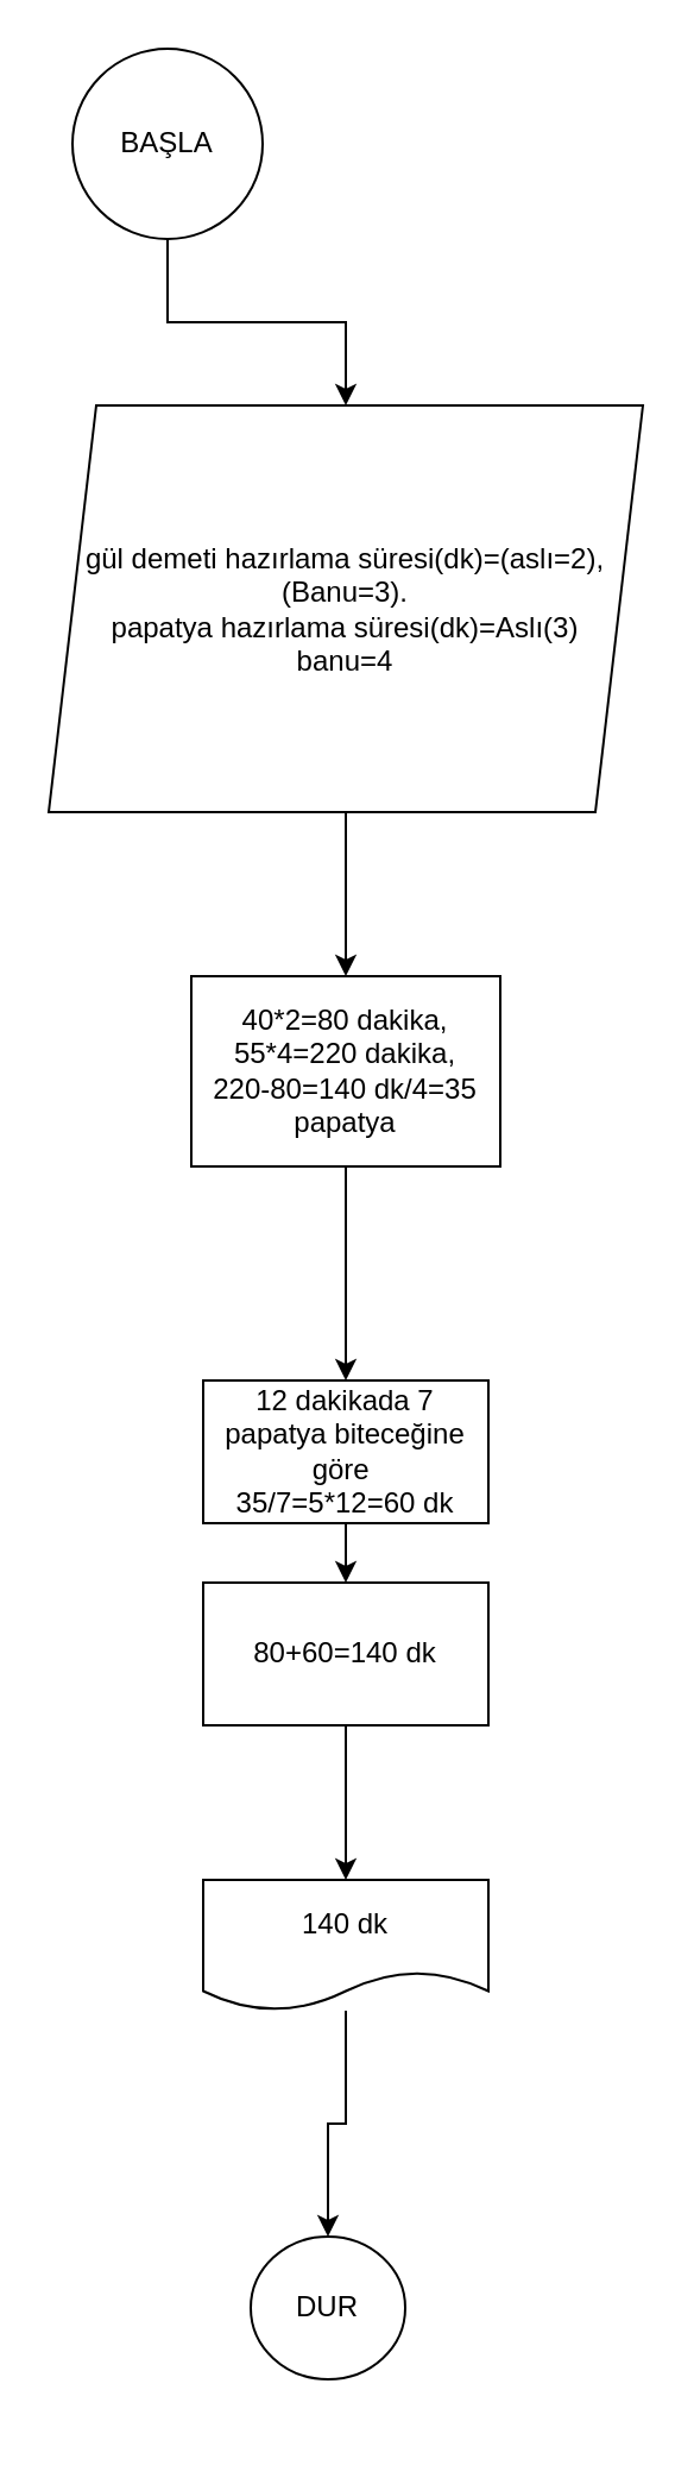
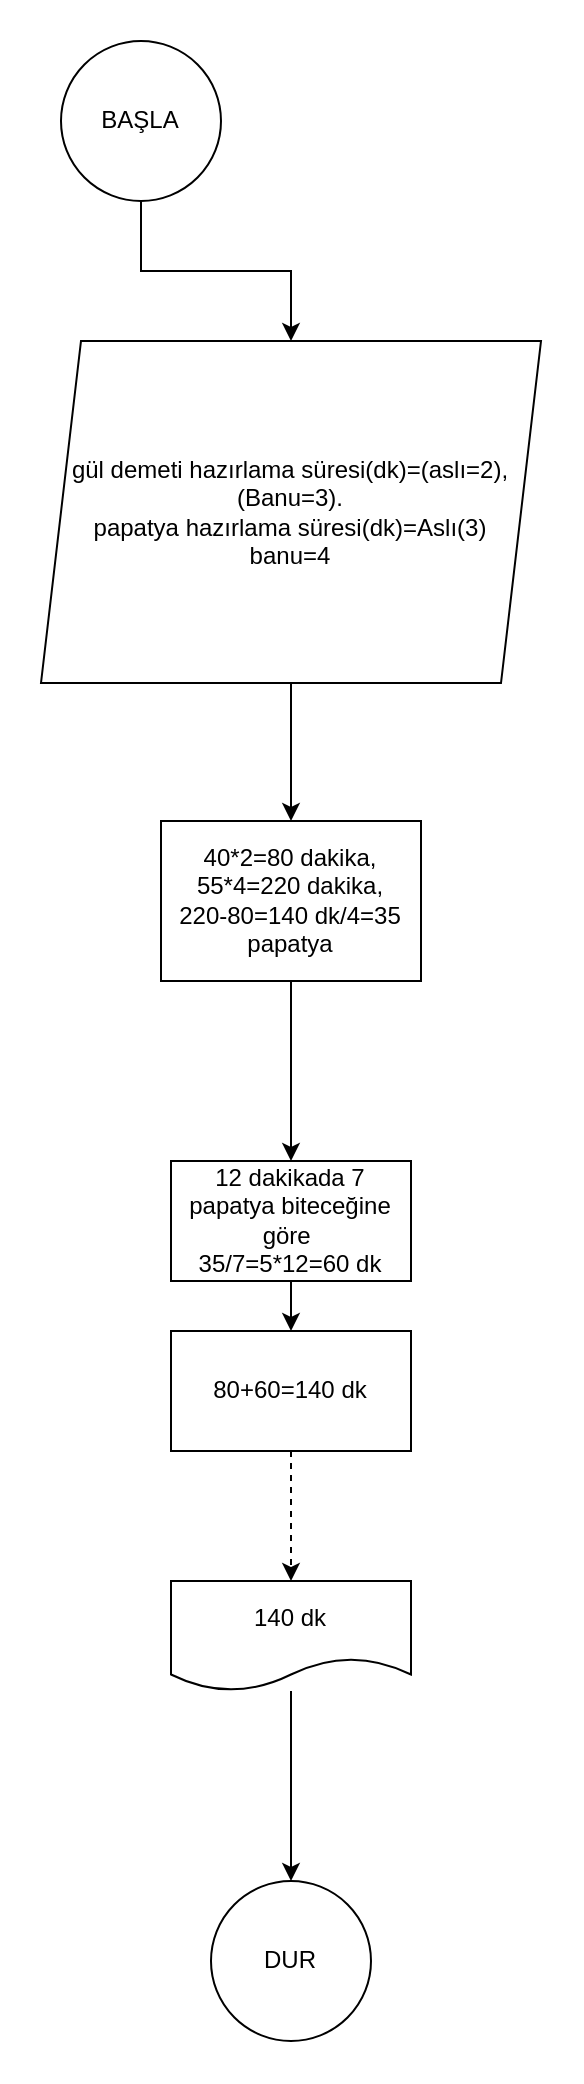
- <mxCell id="11" value="" style="edgeStyle=orthogonalEdgeStyle;rounded=0;orthogonalLoop=1;jettySize=auto;html=1;" edge="1" parent="1" source="12" target="14"><mxGeometry relative="1" as="geometry" /></mxCell>
+ <mxCell id="11" value="" style="edgeStyle=orthogonalEdgeStyle;rounded=0;orthogonalLoop=1;jettySize=auto;html=1;dashed=1;" edge="1" parent="1" source="12" target="14"><mxGeometry relative="1" as="geometry" /></mxCell>
- <mxCell id="4" value="DUR" style="ellipse;whiteSpace=wrap;html=1;aspect=fixed;" vertex="1" parent="1"><mxGeometry x="105" y="940" width="65" height="60" as="geometry" /></mxCell>
+ <mxCell id="4" value="DUR" style="ellipse;whiteSpace=wrap;html=1;aspect=fixed;" vertex="1" parent="1"><mxGeometry x="105" y="940" width="80" height="80" as="geometry" /></mxCell>
